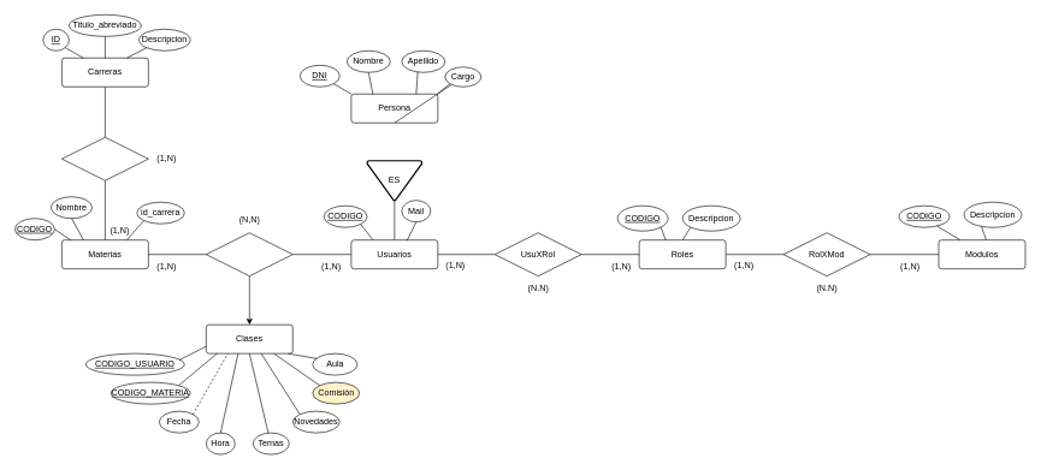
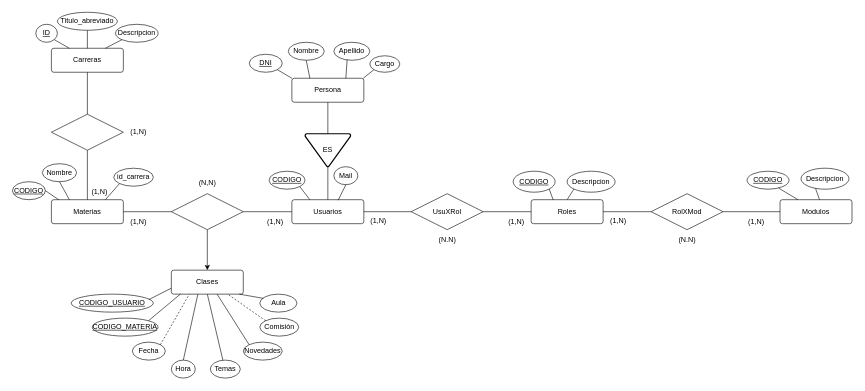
- <mxCell id="31" value="" style="endArrow=none;html=1;rounded=0;exitX=0.5;exitY=1;exitDx=0;exitDy=0;" parent="1" source="3" target="24" edge="1"><mxGeometry relative="1" as="geometry"><mxPoint x="635" y="250" as="sourcePoint" /><mxPoint x="795" y="250" as="targetPoint" /></mxGeometry></mxCell>
+ <mxCell id="31" value="" style="endArrow=none;html=1;rounded=0;exitX=0.5;exitY=1;exitDx=0;exitDy=0;entryX=0.5;entryY=0;entryDx=0;entryDy=0;entryPerimeter=0;" parent="1" source="3" target="30" edge="1"><mxGeometry relative="1" as="geometry"><mxPoint x="635" y="250" as="sourcePoint" /><mxPoint x="795" y="250" as="targetPoint" /></mxGeometry></mxCell>
- <mxCell id="75" value="" style="endArrow=none;html=1;rounded=0;exitX=0;exitY=0;exitDx=0;exitDy=0;entryX=0.783;entryY=1;entryDx=0;entryDy=0;entryPerimeter=0;" parent="1" source="28" target="7" edge="1"><mxGeometry relative="1" as="geometry"><mxPoint x="404" y="554" as="sourcePoint" /><mxPoint x="385" y="500" as="targetPoint" /></mxGeometry></mxCell>
+ <mxCell id="75" value="" style="endArrow=none;html=1;rounded=0;exitX=0;exitY=0;exitDx=0;exitDy=0;entryX=0.783;entryY=1;entryDx=0;entryDy=0;entryPerimeter=0;dashed=1;" parent="1" source="28" target="7" edge="1"><mxGeometry relative="1" as="geometry"><mxPoint x="404" y="554" as="sourcePoint" /><mxPoint x="385" y="500" as="targetPoint" /></mxGeometry></mxCell>
- <mxCell id="28" value="Comisión" style="ellipse;whiteSpace=wrap;html=1;align=center;fillColor=#fff2cc;" parent="1" vertex="1"><mxGeometry x="432.5" y="530" width="65" height="30" as="geometry" /></mxCell>
+ <mxCell id="28" value="Comisión" style="ellipse;whiteSpace=wrap;html=1;align=center;" parent="1" vertex="1"><mxGeometry x="432.5" y="530" width="65" height="30" as="geometry" /></mxCell>
